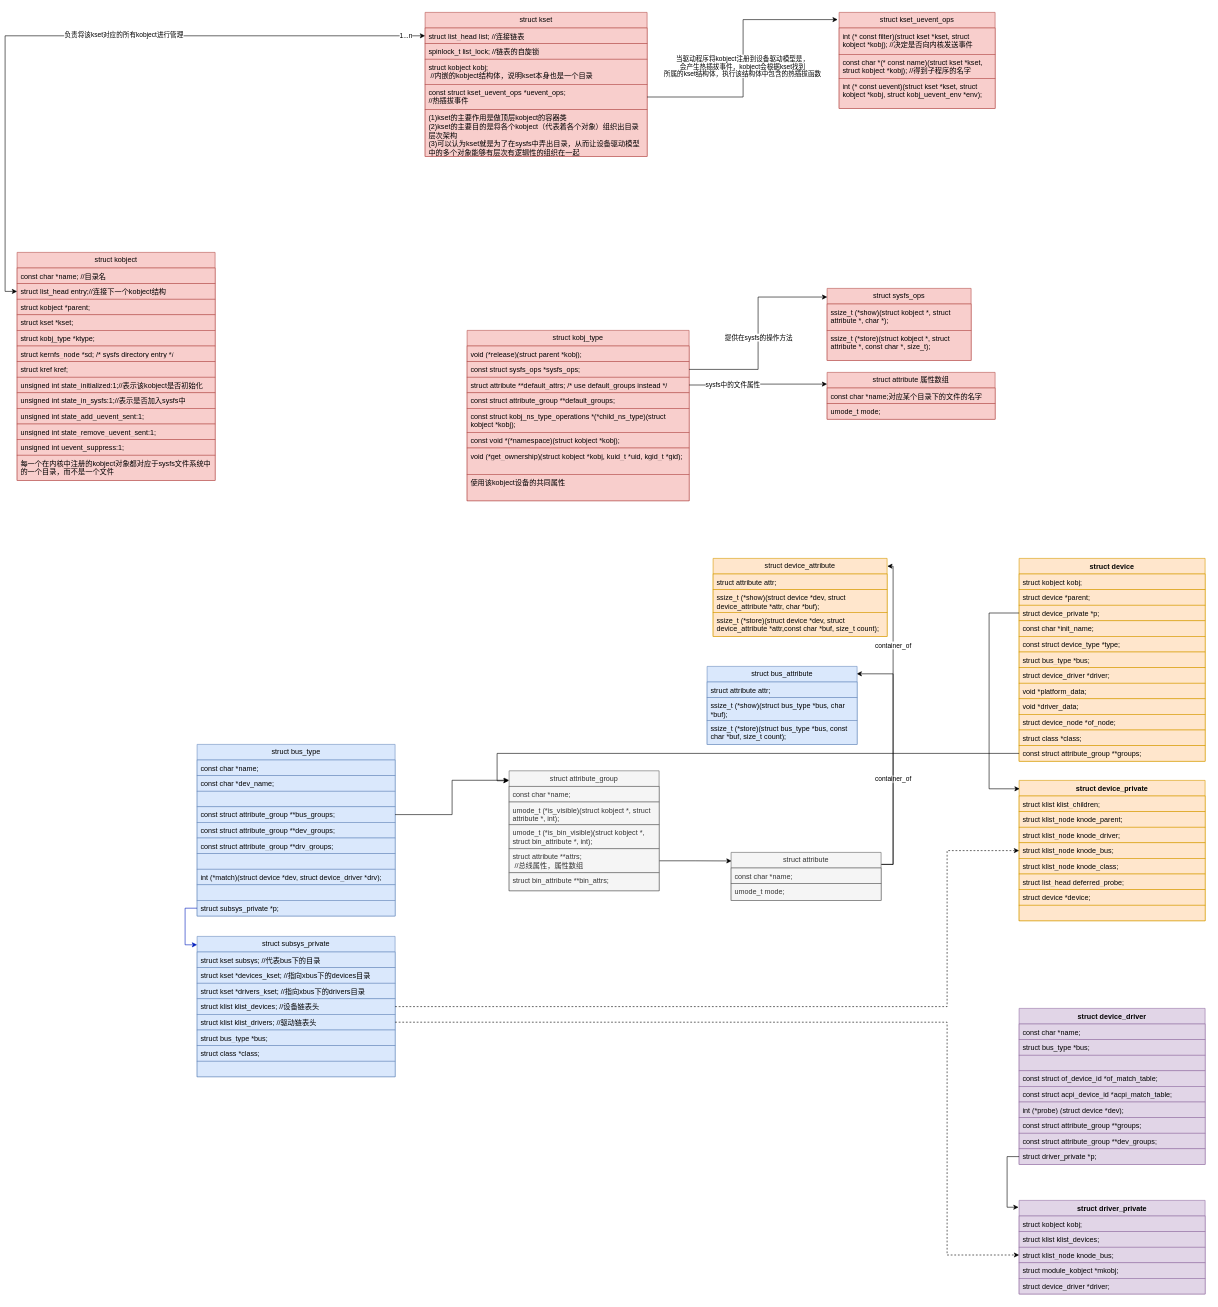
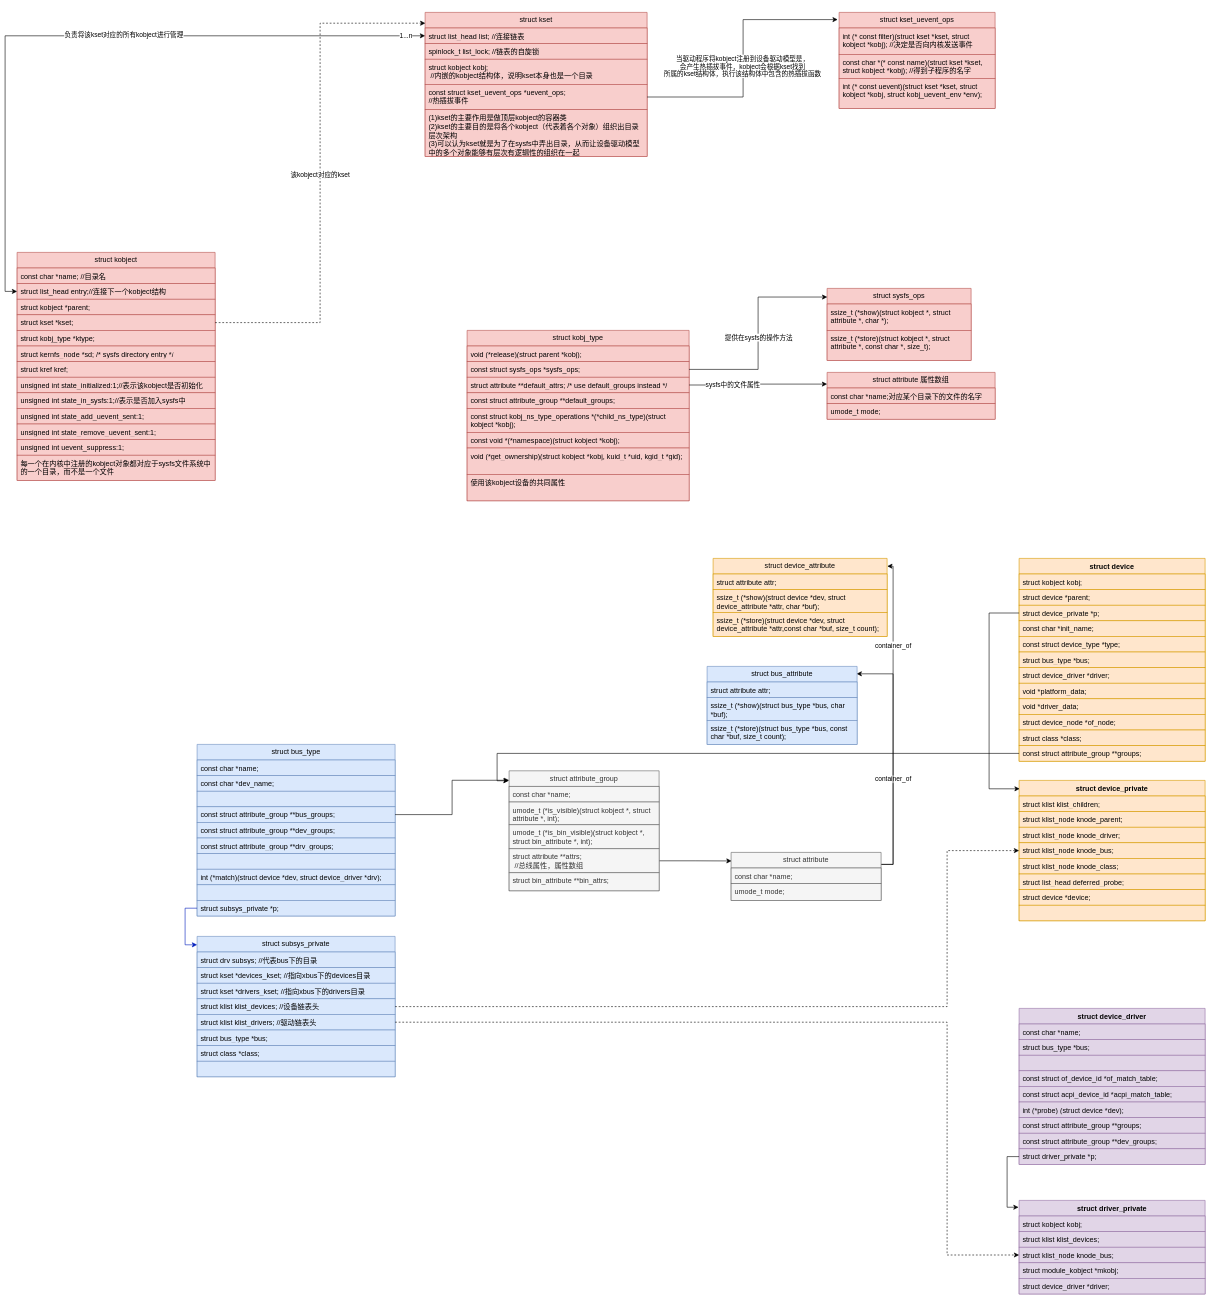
+ <mxCell id="104" style="edgeStyle=orthogonalEdgeStyle;rounded=0;orthogonalLoop=1;jettySize=auto;html=1;exitX=1;exitY=0.5;exitDx=0;exitDy=0;entryX=0.001;entryY=0.075;entryDx=0;entryDy=0;entryPerimeter=0;dashed=1;" parent="1" source="69" target="98" edge="1"><mxGeometry relative="1" as="geometry" /></mxCell>
+ <mxCell id="105" value="该kobject对应的kset" style="edgeLabel;html=1;align=center;verticalAlign=middle;resizable=0;points=[];" parent="104" vertex="1" connectable="0"><mxGeometry x="-0.003" y="1" relative="1" as="geometry"><mxPoint as="offset" /></mxGeometry></mxCell>
- <mxCell id="24" value="struct kset subsys; //代表bus下的目录" style="text;strokeColor=#6c8ebf;fillColor=#dae8fc;align=left;verticalAlign=top;spacingLeft=4;spacingRight=4;overflow=hidden;rotatable=0;points=[[0,0.5],[1,0.5]];portConstraint=eastwest;whiteSpace=wrap;html=1;" parent="23" vertex="1"><mxGeometry y="26" width="330" height="26" as="geometry" /></mxCell>
+ <mxCell id="24" value="struct drv subsys; //代表bus下的目录" style="text;strokeColor=#6c8ebf;fillColor=#dae8fc;align=left;verticalAlign=top;spacingLeft=4;spacingRight=4;overflow=hidden;rotatable=0;points=[[0,0.5],[1,0.5]];portConstraint=eastwest;whiteSpace=wrap;html=1;" parent="23" vertex="1"><mxGeometry y="26" width="330" height="26" as="geometry" /></mxCell>
